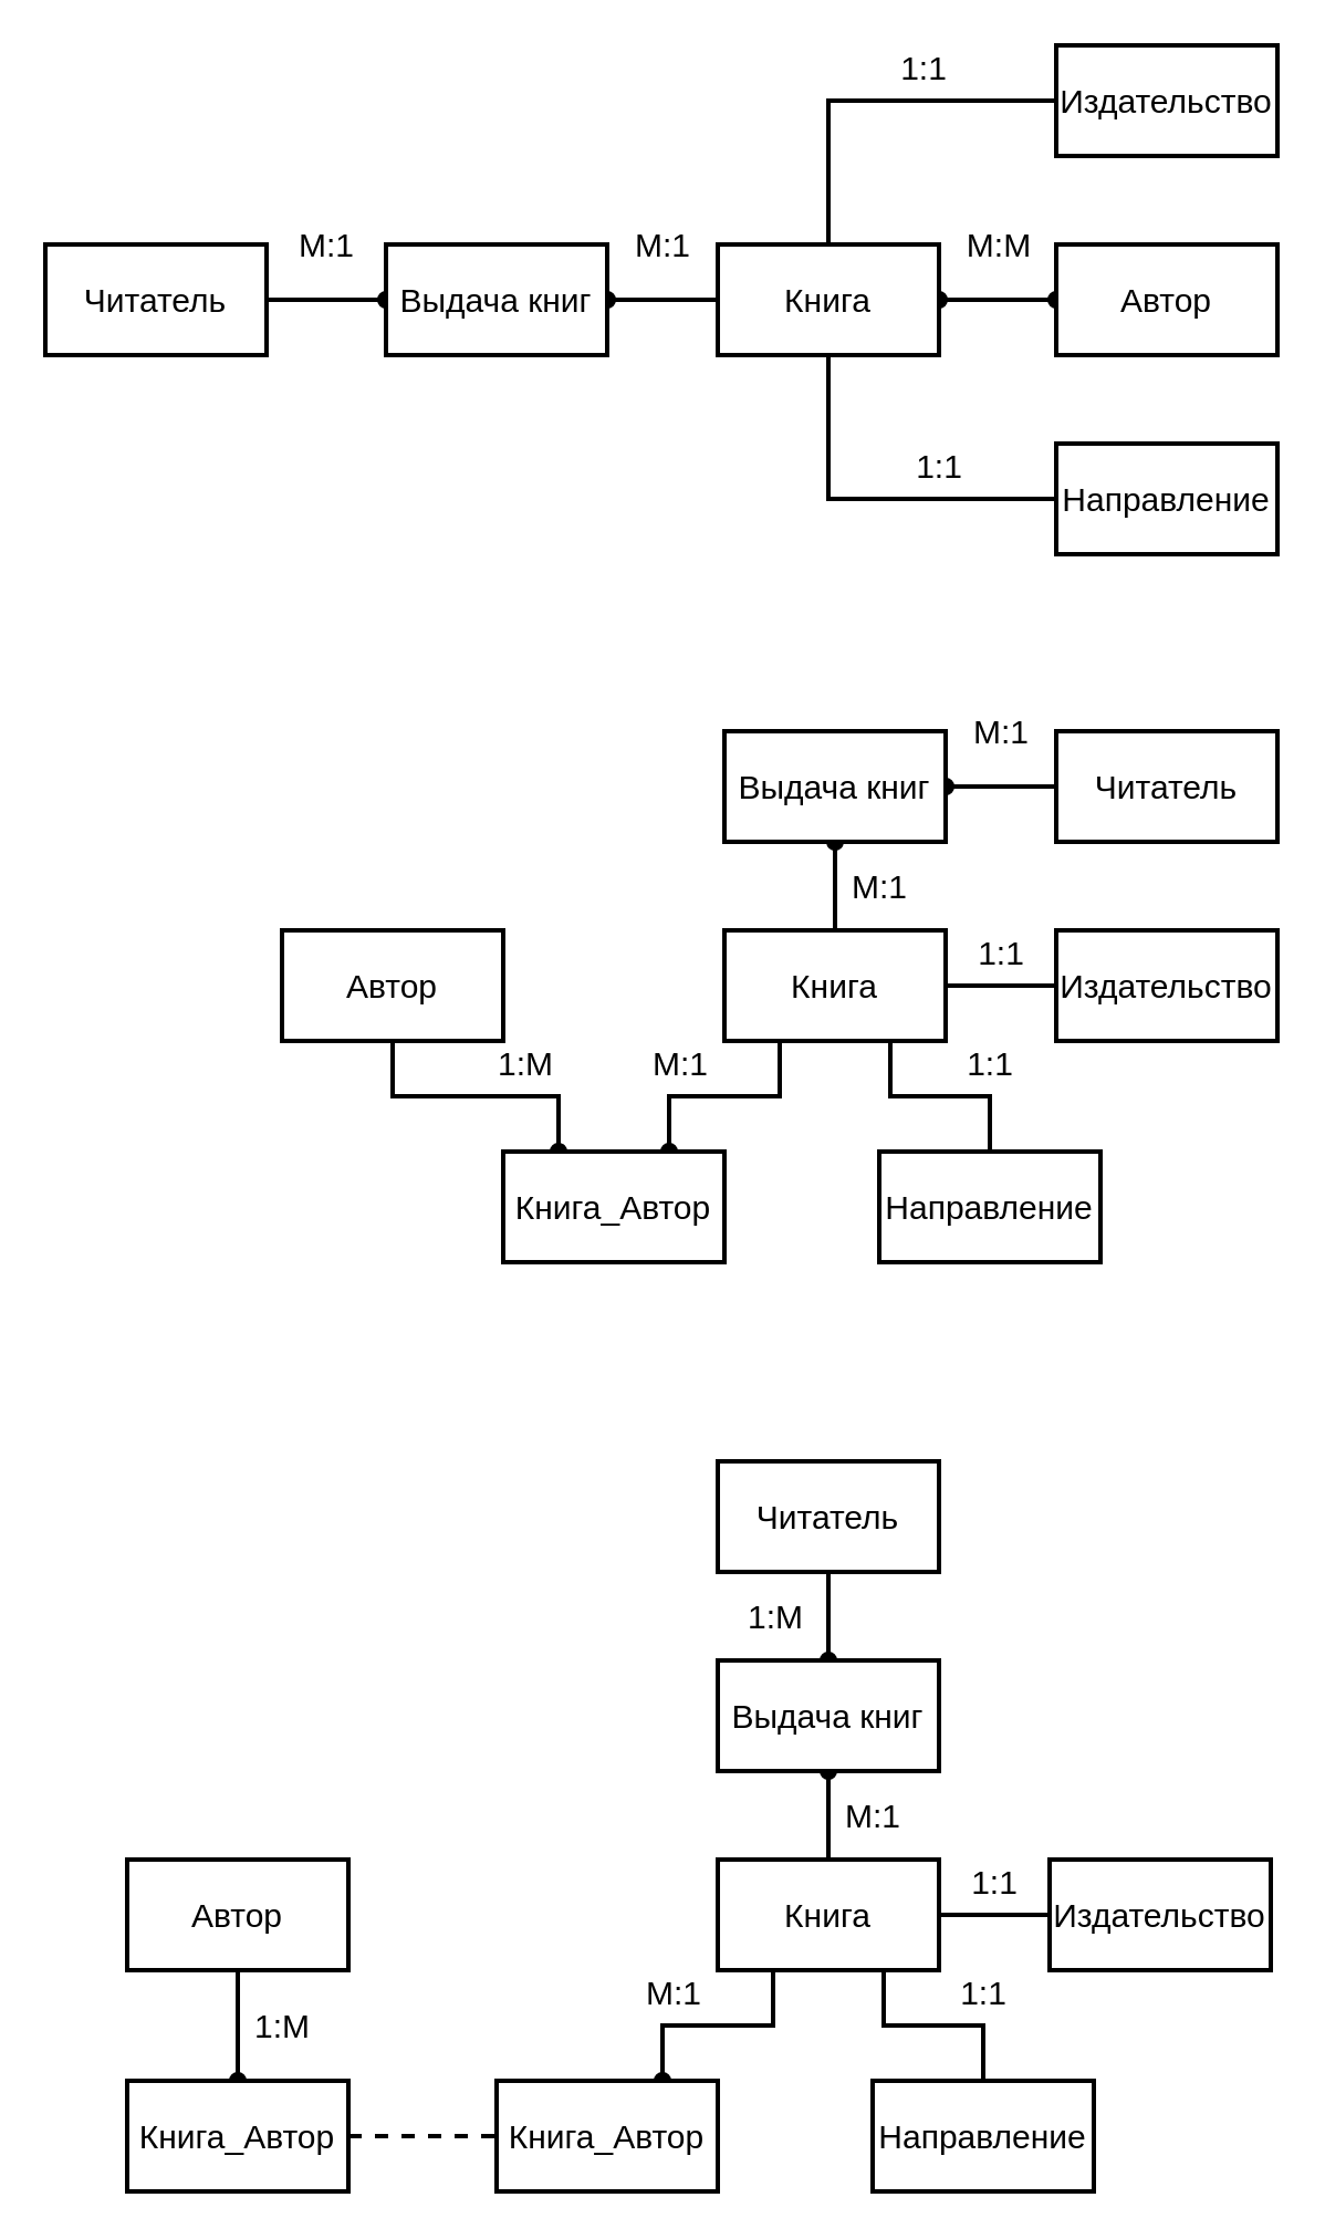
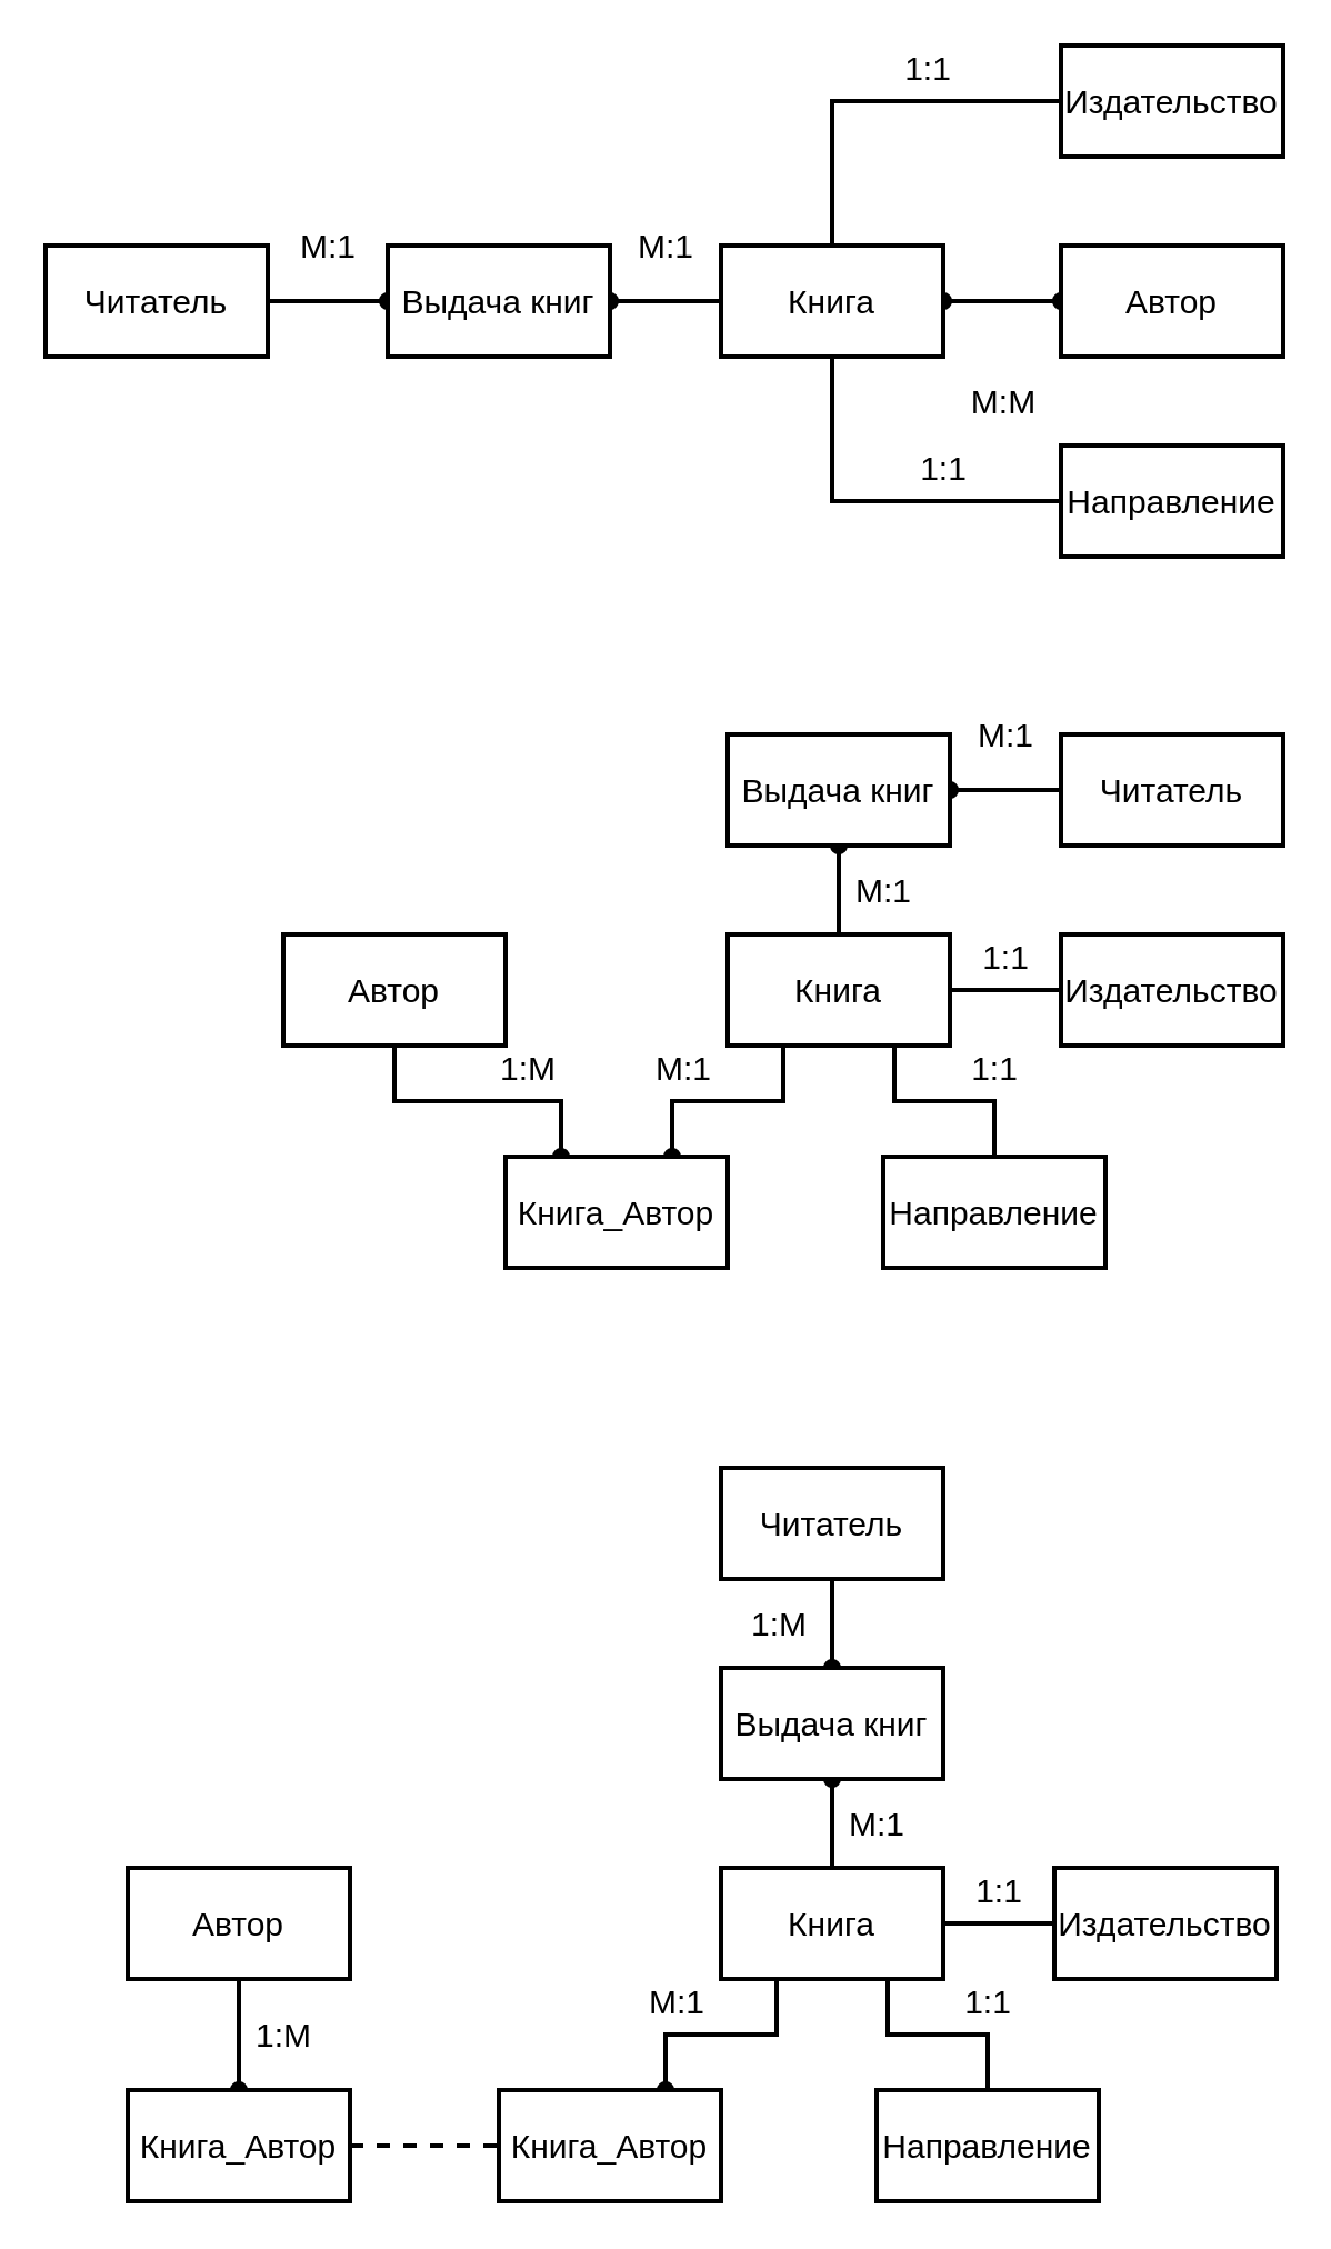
- <mxCell id="55" value="М:М" style="text;html=1;align=center;verticalAlign=middle;resizable=0;points=[];;autosize=1;fontSize=15;" vertex="1" parent="1"><mxGeometry x="430.5" y="100" width="40" height="20" as="geometry" /></mxCell>
+ <mxCell id="55" value="М:М" style="text;html=1;align=center;verticalAlign=middle;resizable=0;points=[];;autosize=1;fontSize=15;" vertex="1" parent="1"><mxGeometry x="430.5" y="170" width="40" height="20" as="geometry" /></mxCell>
